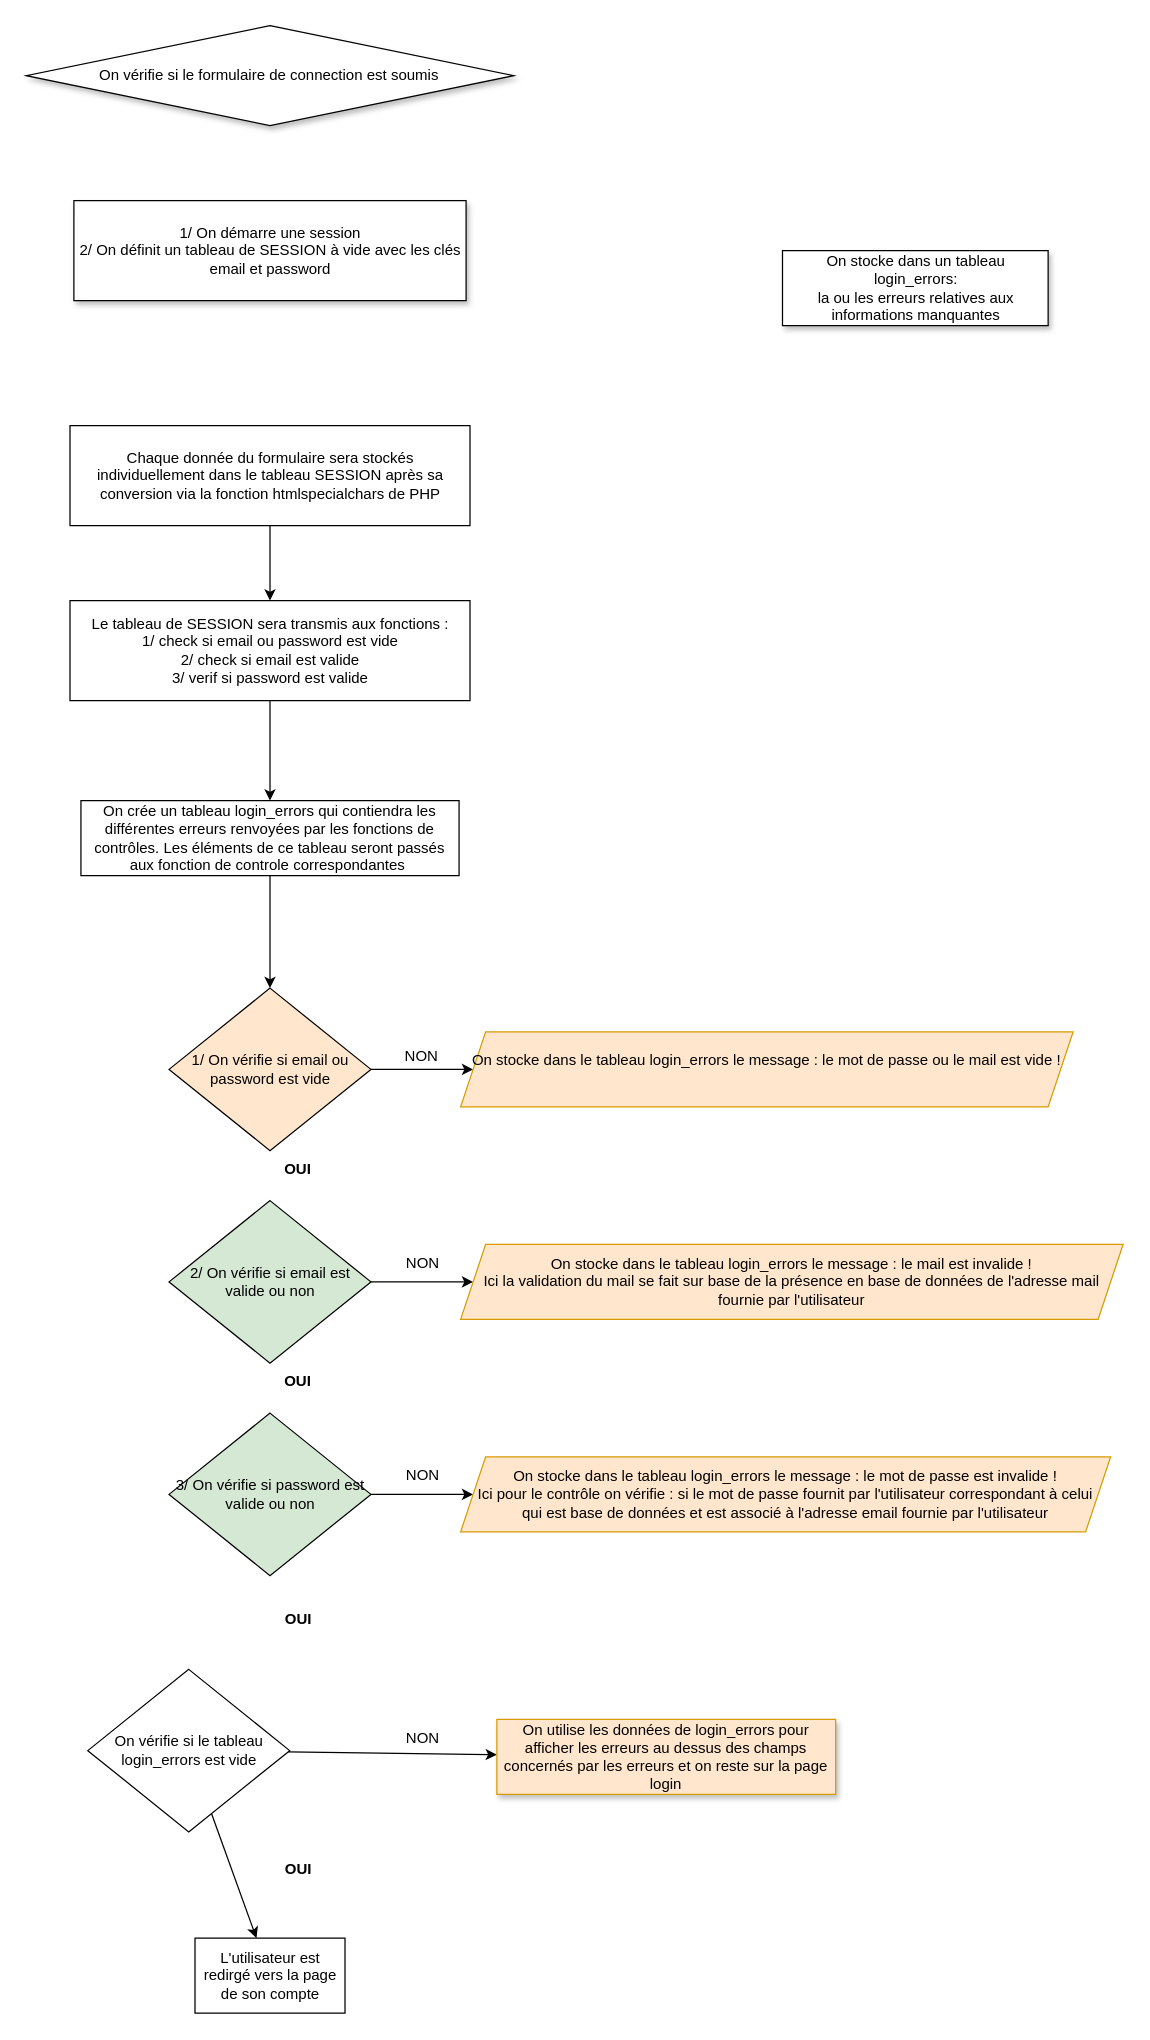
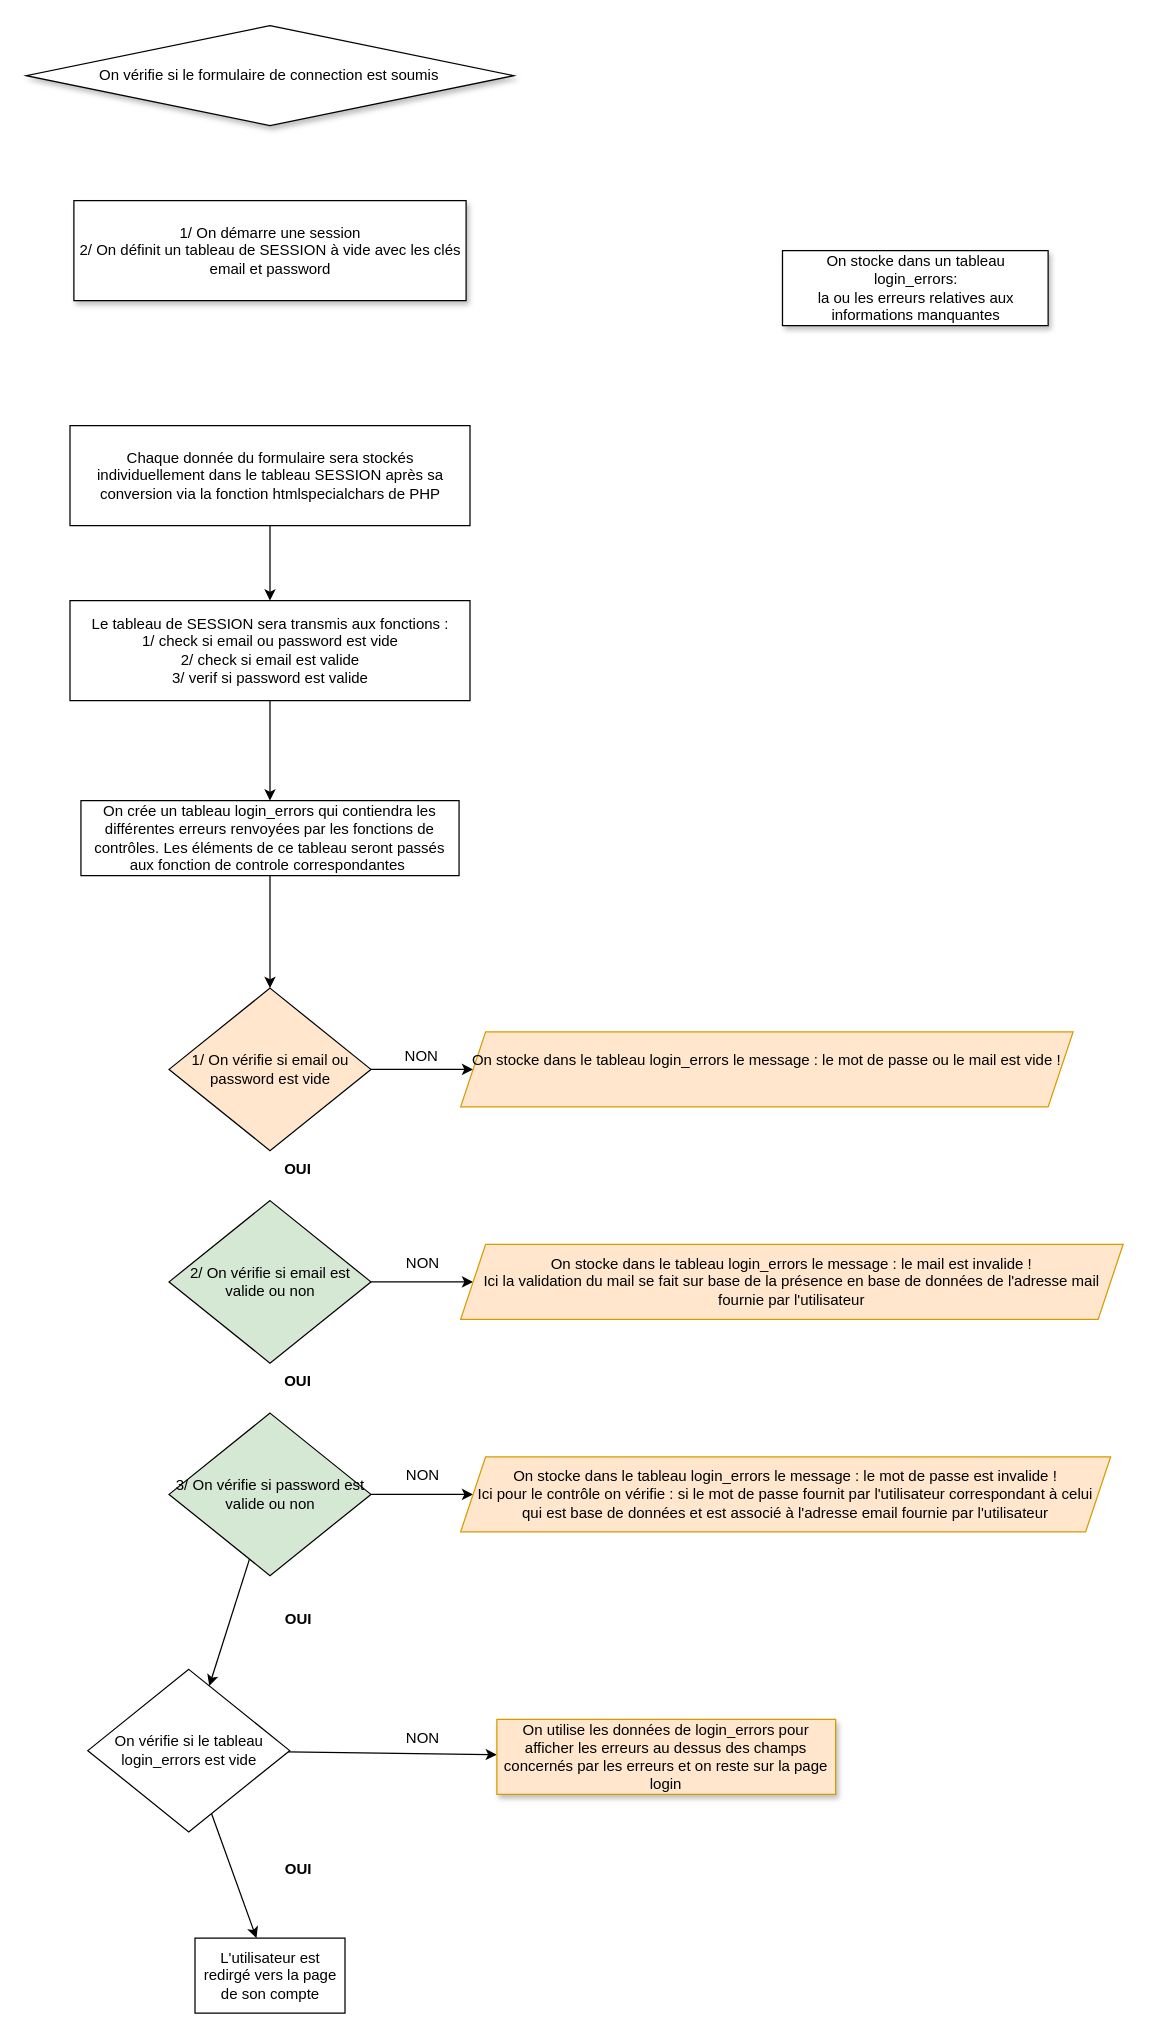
+ <mxCell id="7" value="" style="edgeStyle=none;html=1;" edge="1" parent="1" source="8" target="25"><mxGeometry relative="1" as="geometry" /></mxCell>
